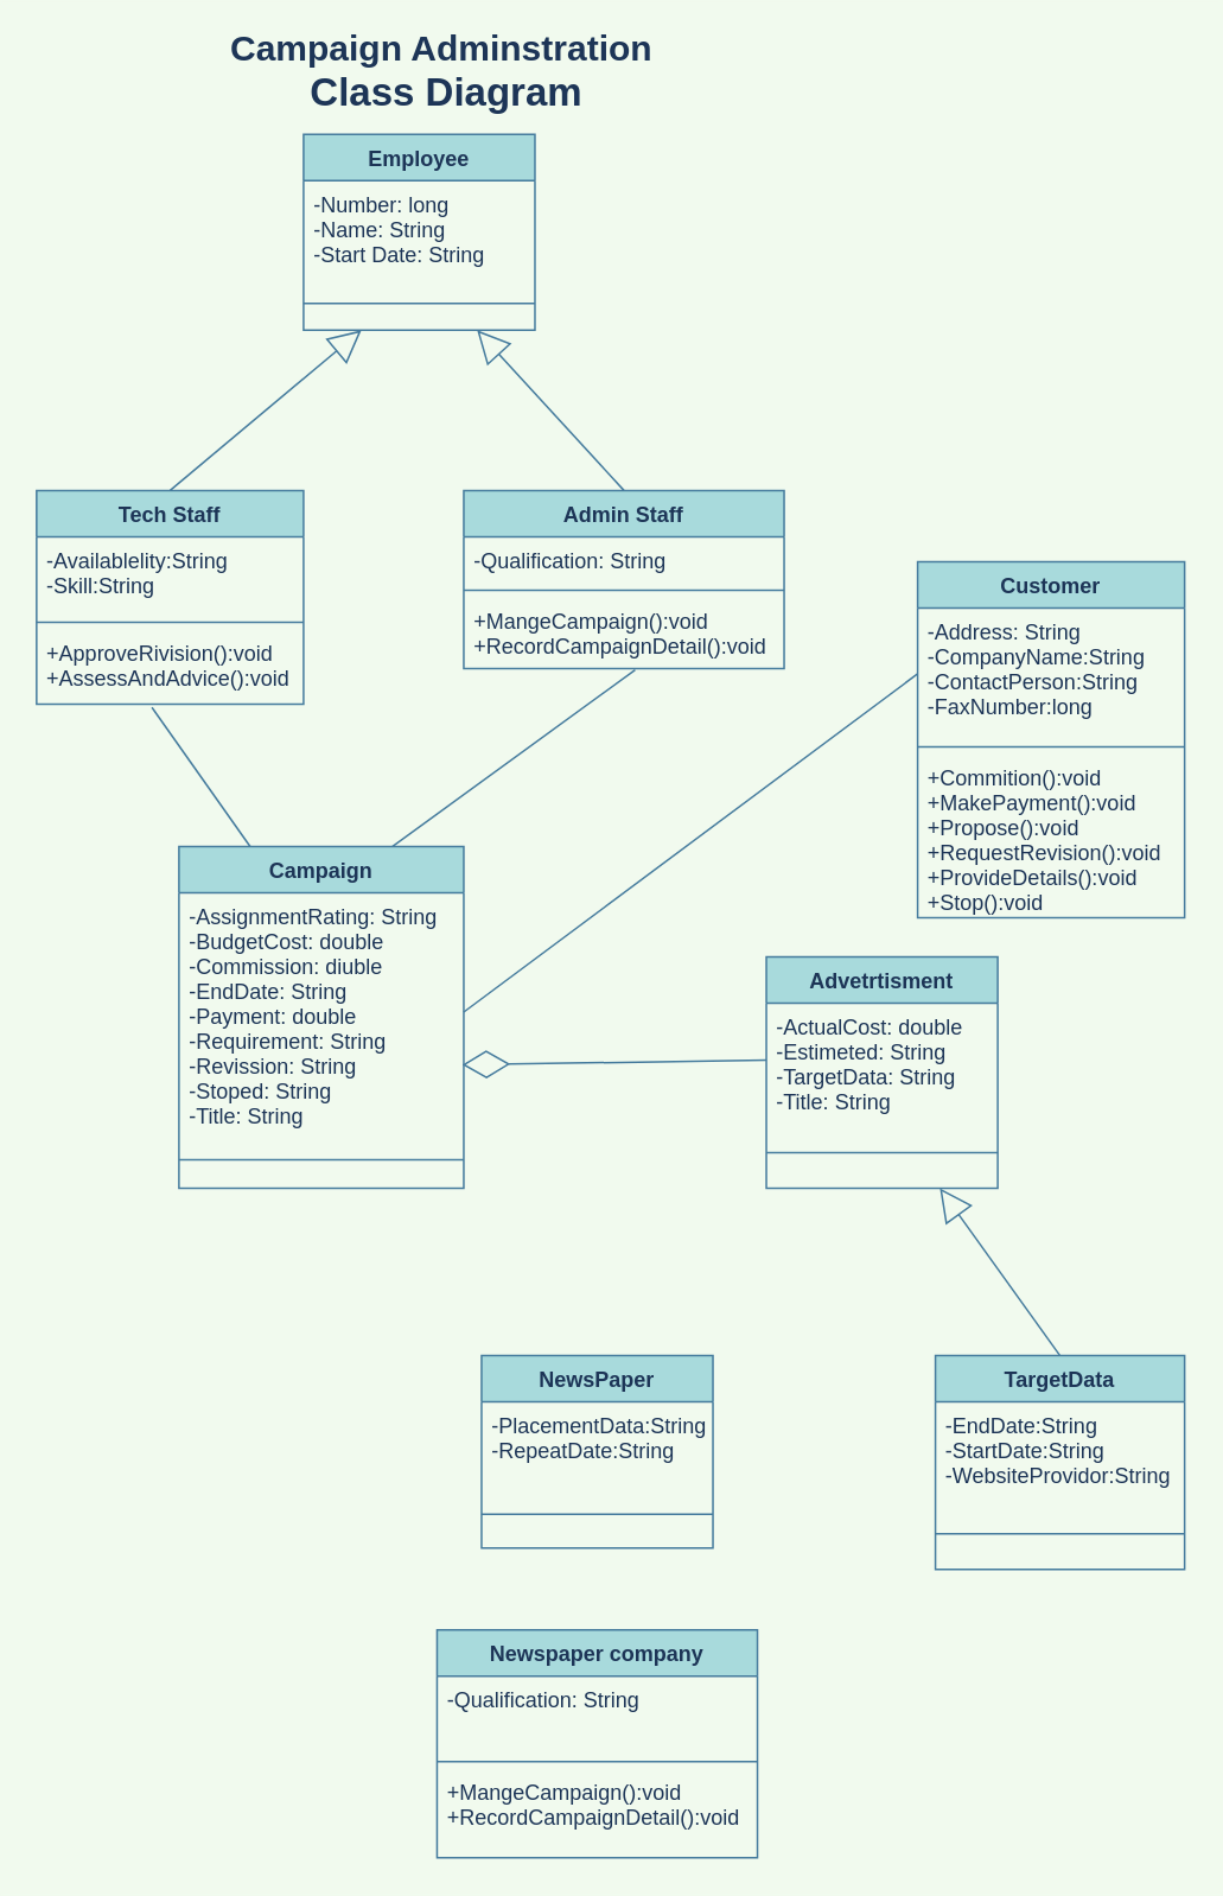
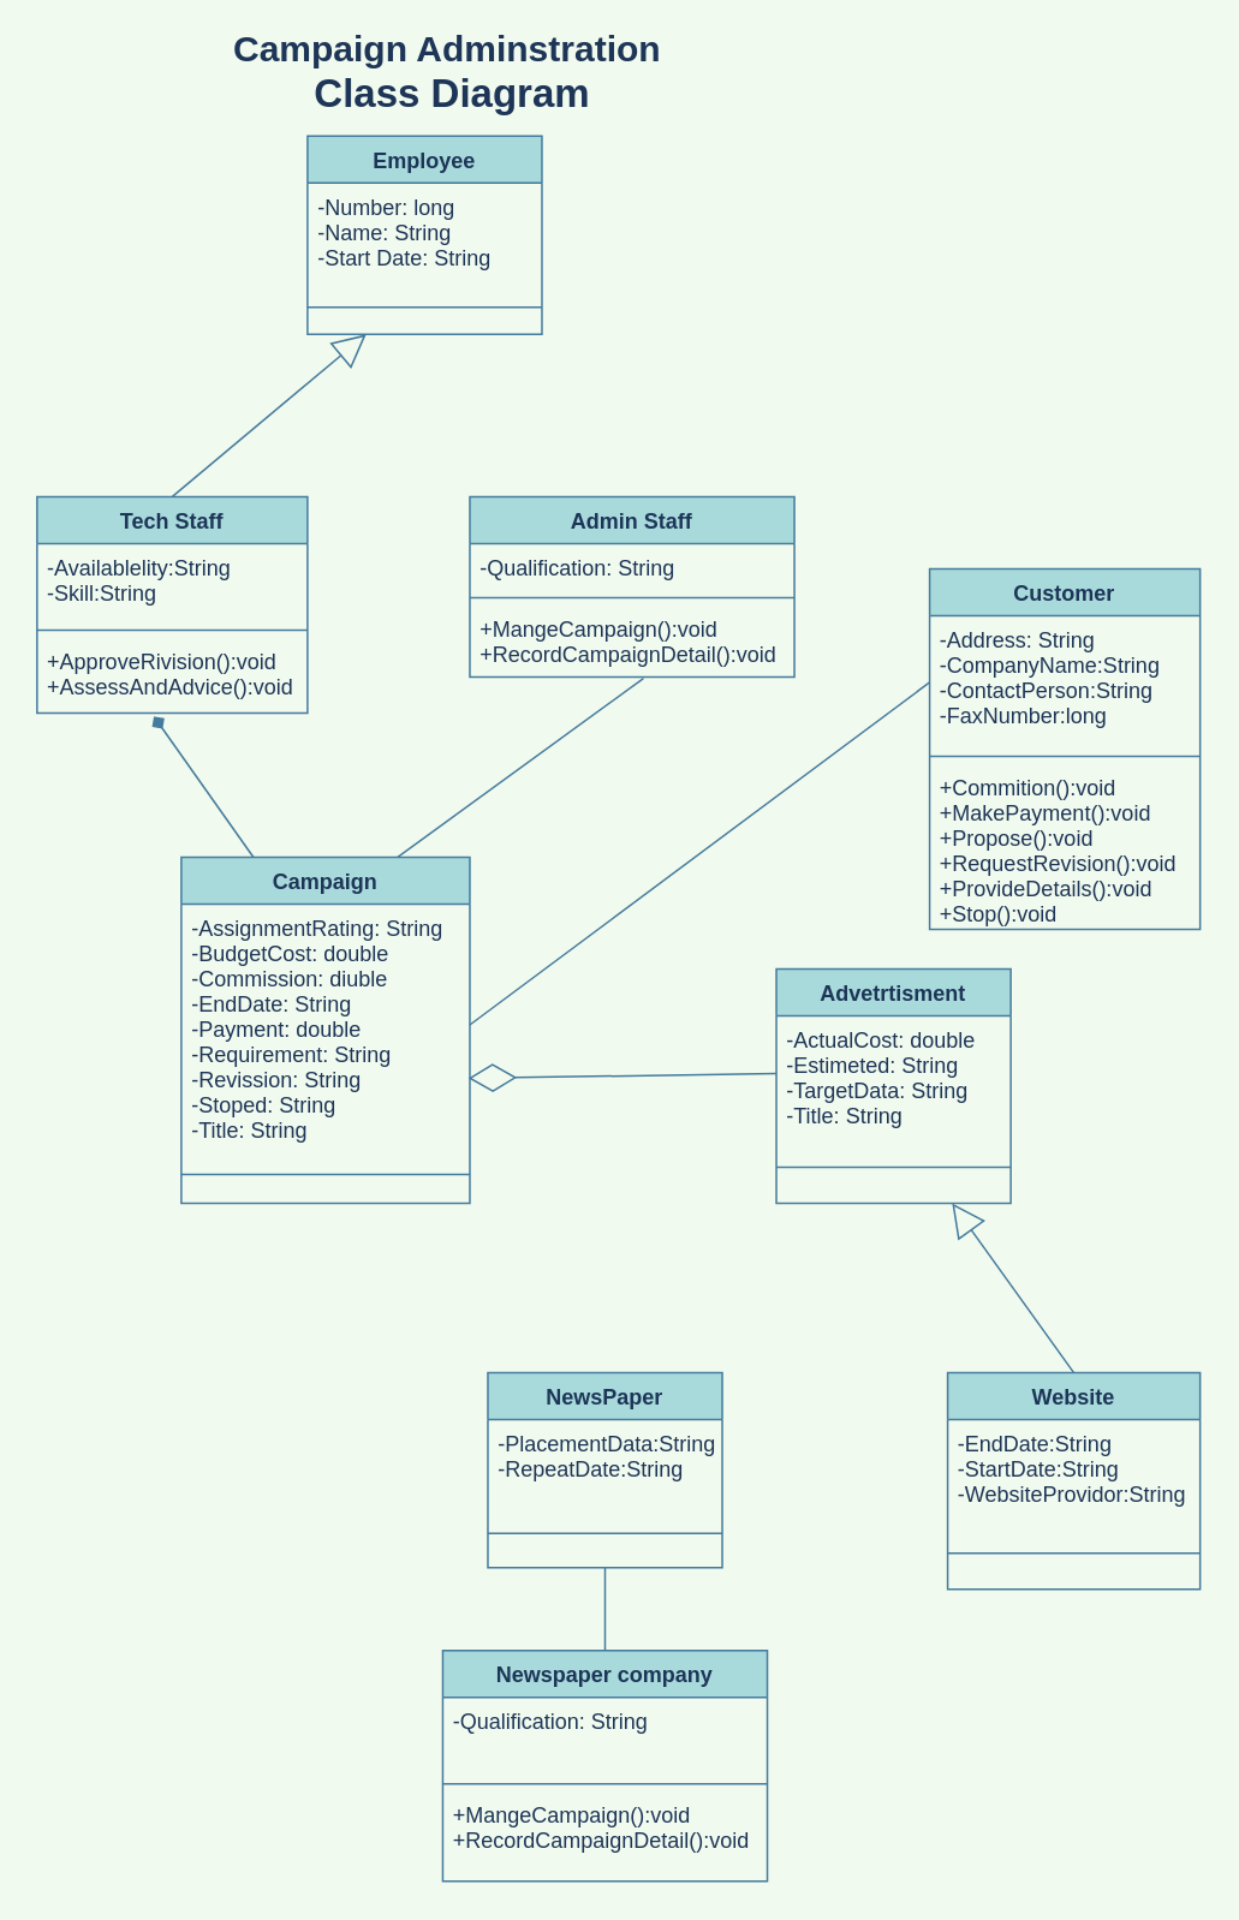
- <mxCell id="19" value="" style="endArrow=block;endSize=16;endFill=0;html=1;exitX=0.5;exitY=0;exitDx=0;exitDy=0;entryX=0.75;entryY=1;entryDx=0;entryDy=0;labelBackgroundColor=#F1FAEE;strokeColor=#457B9D;fontColor=#1D3557;" parent="1" source="9" target="2" edge="1"><mxGeometry width="160" relative="1" as="geometry"><mxPoint x="25" y="195" as="sourcePoint" /><mxPoint x="122.5" y="125" as="targetPoint" /></mxGeometry></mxCell>
- <mxCell id="17" value="" style="endArrow=none;html=1;exitX=0.25;exitY=0;exitDx=0;exitDy=0;entryX=0.432;entryY=1.045;entryDx=0;entryDy=0;entryPerimeter=0;labelBackgroundColor=#F1FAEE;strokeColor=#457B9D;fontColor=#1D3557;" parent="1" source="13" target="8" edge="1"><mxGeometry width="50" height="50" relative="1" as="geometry"><mxPoint x="207.5" y="405" as="sourcePoint" /><mxPoint x="300.25" y="345.76" as="targetPoint" /></mxGeometry></mxCell>
+ <mxCell id="17" value="" style="endArrow=diamond;html=1;exitX=0.25;exitY=0;exitDx=0;exitDy=0;entryX=0.432;entryY=1.045;entryDx=0;entryDy=0;entryPerimeter=0;labelBackgroundColor=#F1FAEE;strokeColor=#457B9D;fontColor=#1D3557;" parent="1" source="13" target="8" edge="1"><mxGeometry width="50" height="50" relative="1" as="geometry"><mxPoint x="207.5" y="405" as="sourcePoint" /><mxPoint x="300.25" y="345.76" as="targetPoint" /></mxGeometry></mxCell>
- <mxCell id="24" value="TargetData" style="swimlane;fontStyle=1;align=center;verticalAlign=top;childLayout=stackLayout;horizontal=1;startSize=26;horizontalStack=0;resizeParent=1;resizeParentMax=0;resizeLast=0;collapsible=1;marginBottom=0;fillColor=#A8DADC;strokeColor=#457B9D;fontColor=#1D3557;" parent="1" vertex="1"><mxGeometry x="525" y="761" width="140" height="120" as="geometry" /></mxCell>
+ <mxCell id="24" value="Website" style="swimlane;fontStyle=1;align=center;verticalAlign=top;childLayout=stackLayout;horizontal=1;startSize=26;horizontalStack=0;resizeParent=1;resizeParentMax=0;resizeLast=0;collapsible=1;marginBottom=0;fillColor=#A8DADC;strokeColor=#457B9D;fontColor=#1D3557;" parent="1" vertex="1"><mxGeometry x="525" y="761" width="140" height="120" as="geometry" /></mxCell>
+ <mxCell id="36" value="" style="endArrow=none;html=1;exitX=0.5;exitY=0;exitDx=0;exitDy=0;entryX=0.5;entryY=1;entryDx=0;entryDy=0;labelBackgroundColor=#F1FAEE;strokeColor=#457B9D;fontColor=#1D3557;" parent="1" source="30" target="27" edge="1"><mxGeometry width="50" height="50" relative="1" as="geometry"><mxPoint x="220" y="944.24" as="sourcePoint" /><mxPoint x="340" y="810" as="targetPoint" /></mxGeometry></mxCell>
